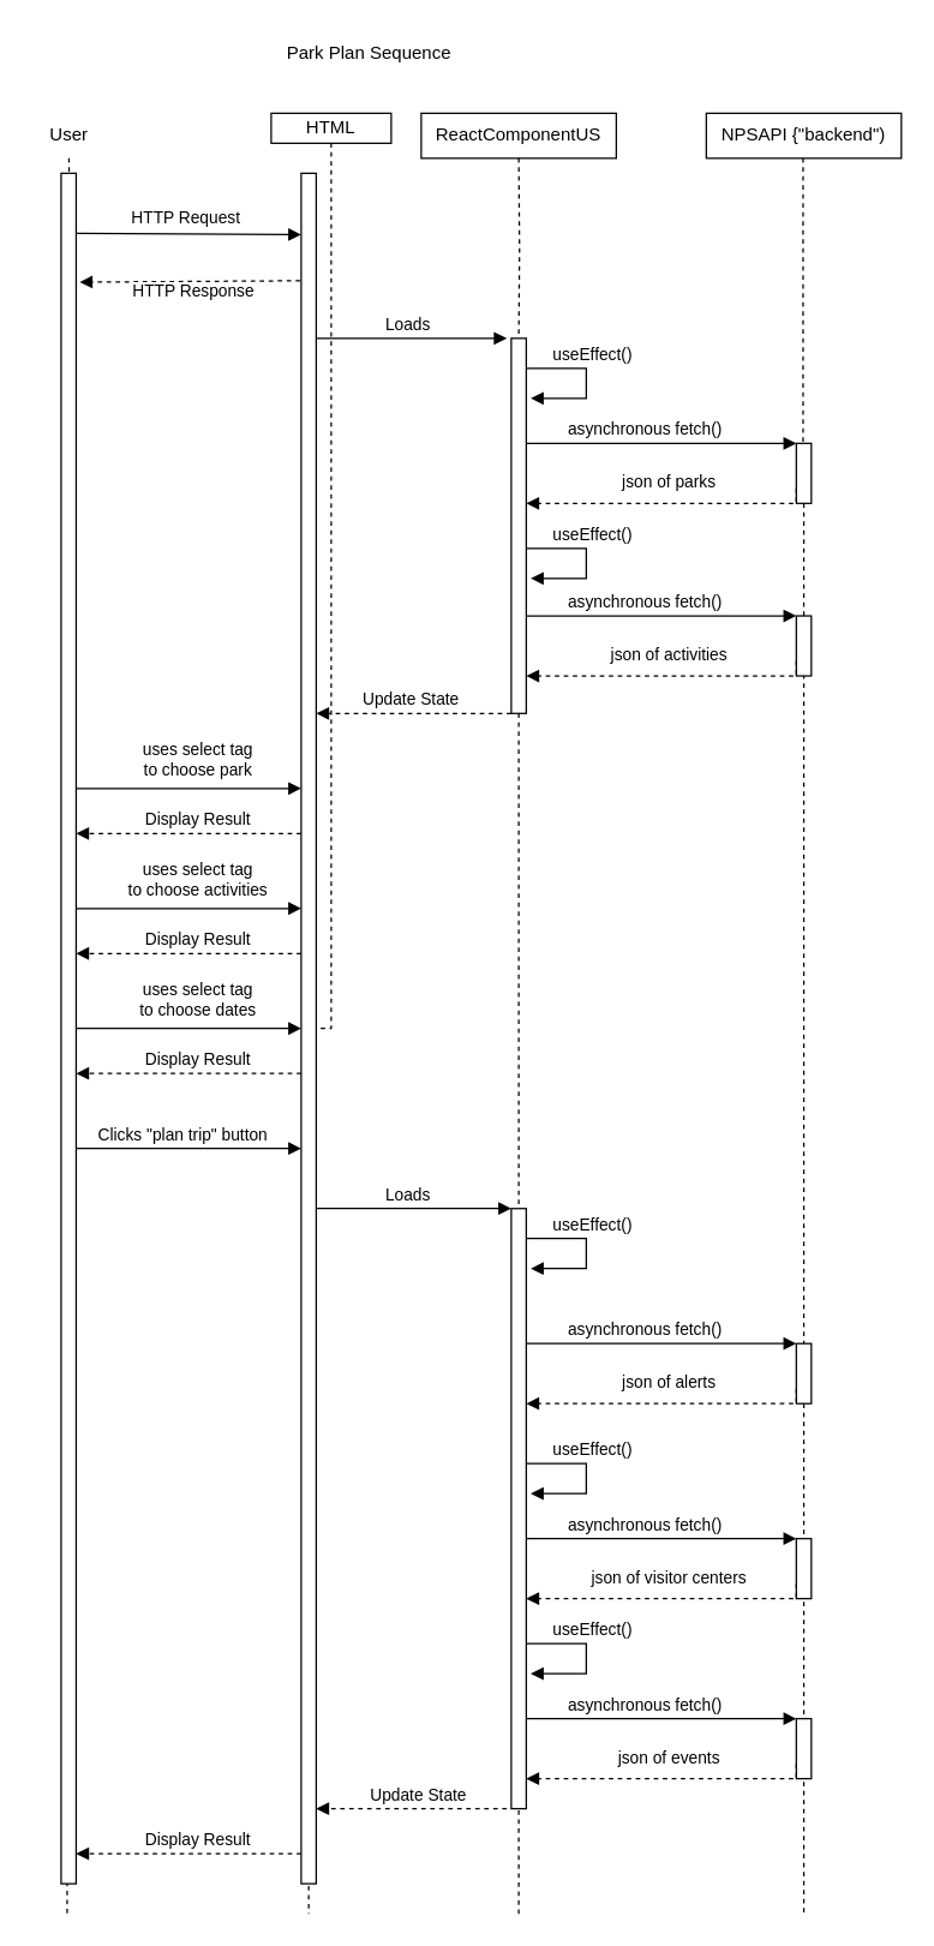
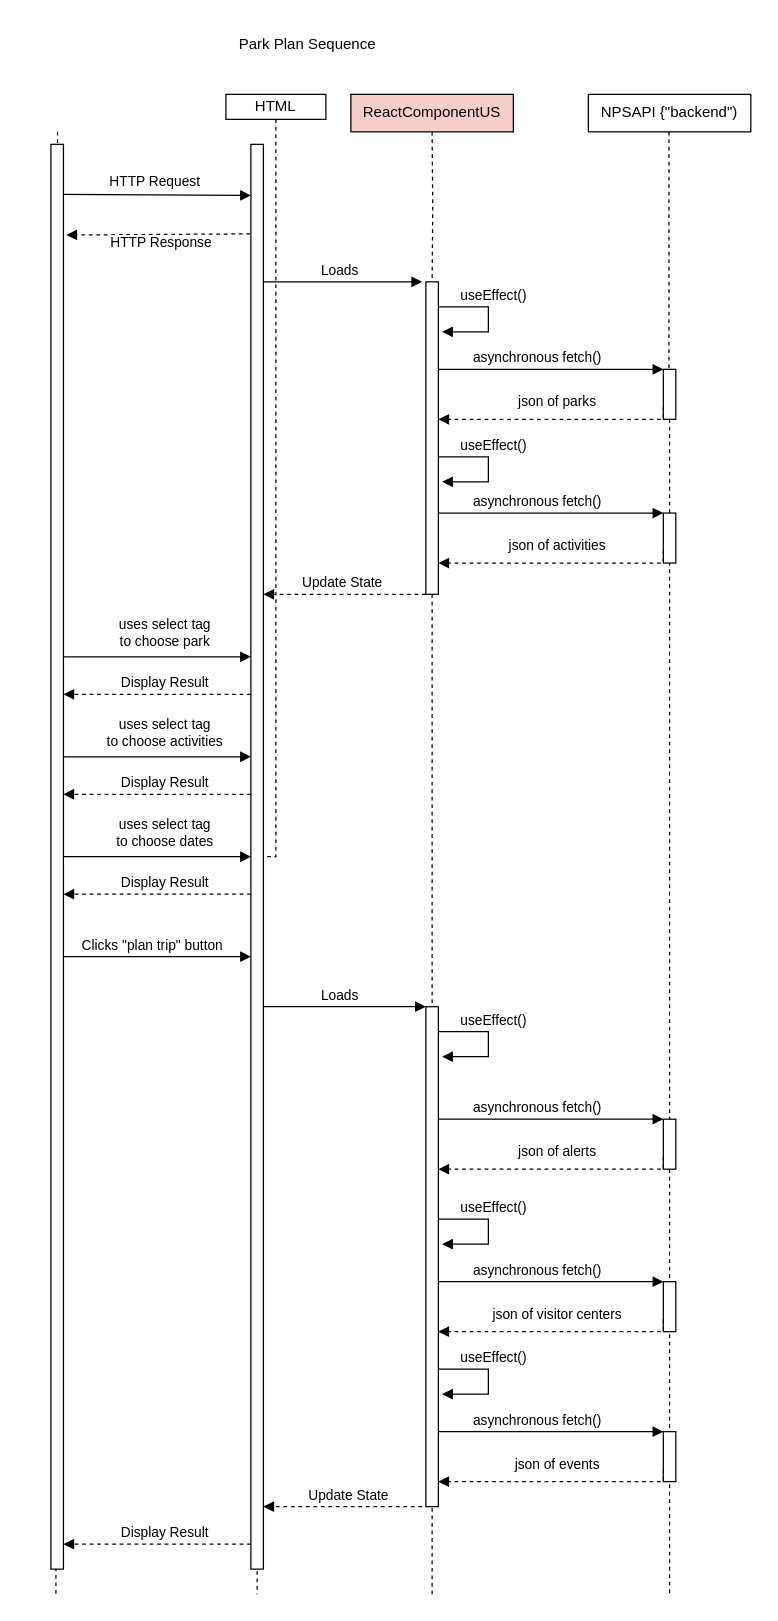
- <mxCell id="46" value="User" style="text;html=1;align=center;verticalAlign=middle;resizable=0;points=[];autosize=1;strokeColor=none;fillColor=none;" parent="1" vertex="1"><mxGeometry x="20" y="75" width="50" height="30" as="geometry" /></mxCell>
- <mxCell id="16" value="ReactComponentUS" style="rounded=0;whiteSpace=wrap;html=1;" parent="1" vertex="1"><mxGeometry x="280" y="75" width="130" height="30" as="geometry" /></mxCell>
+ <mxCell id="16" value="ReactComponentUS" style="rounded=0;whiteSpace=wrap;html=1;fillColor=#f8cecc;" parent="1" vertex="1"><mxGeometry x="280" y="75" width="130" height="30" as="geometry" /></mxCell>
